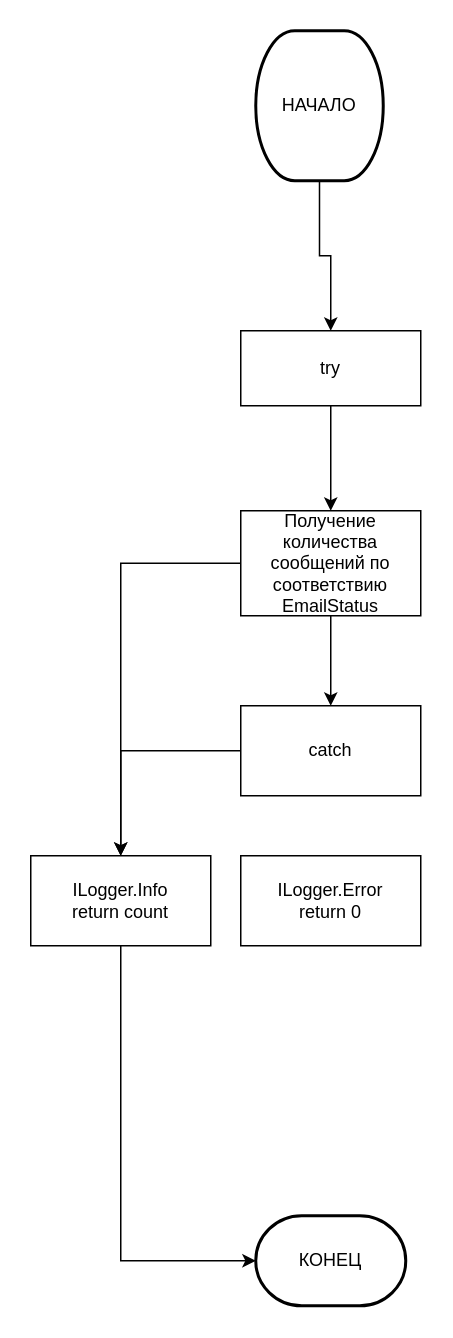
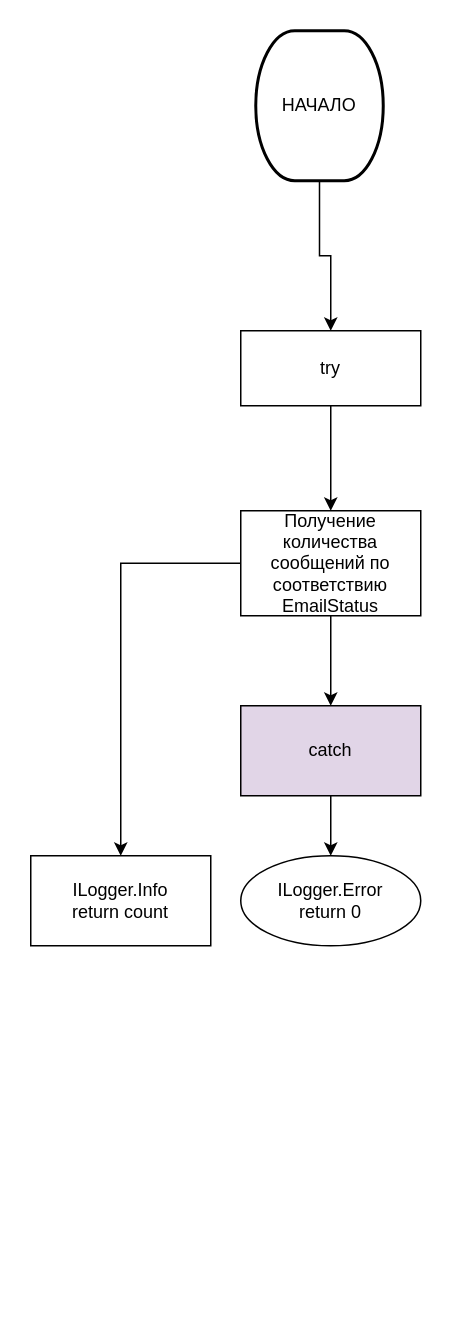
- <mxCell id="6" style="edgeStyle=orthogonalEdgeStyle;rounded=0;orthogonalLoop=1;jettySize=auto;html=1;" edge="1" parent="1" source="7" target="12"><mxGeometry relative="1" as="geometry"><mxPoint x="220" y="650" as="targetPoint" /></mxGeometry></mxCell>
+ <mxCell id="6" style="edgeStyle=orthogonalEdgeStyle;rounded=0;orthogonalLoop=1;jettySize=auto;html=1;entryX=0.5;entryY=0;entryDx=0;entryDy=0;" edge="1" parent="1" source="7" target="13"><mxGeometry relative="1" as="geometry"><mxPoint x="220" y="650" as="targetPoint" /></mxGeometry></mxCell>
- <mxCell id="7" value="catch" style="rounded=0;whiteSpace=wrap;html=1;" vertex="1" parent="1"><mxGeometry x="160" y="470" width="120" height="60" as="geometry" /></mxCell>
+ <mxCell id="7" value="catch" style="rounded=0;whiteSpace=wrap;html=1;fillColor=#e1d5e7;" vertex="1" parent="1"><mxGeometry x="160" y="470" width="120" height="60" as="geometry" /></mxCell>
- <mxCell id="13" value="ILogger.Error&lt;br&gt;return 0" style="rounded=0;whiteSpace=wrap;html=1;" vertex="1" parent="1"><mxGeometry x="160" y="570" width="120" height="60" as="geometry" /></mxCell>
+ <mxCell id="13" value="ILogger.Error&lt;br&gt;return 0" style="ellipse;whiteSpace=wrap;html=1;" vertex="1" parent="1"><mxGeometry x="160" y="570" width="120" height="60" as="geometry" /></mxCell>
- <mxCell id="11" style="edgeStyle=orthogonalEdgeStyle;rounded=0;orthogonalLoop=1;jettySize=auto;html=1;entryX=0;entryY=0.5;entryDx=0;entryDy=0;entryPerimeter=0;" edge="1" parent="1" source="12" target="14"><mxGeometry relative="1" as="geometry"><Array as="points"><mxPoint x="80" y="840" /></Array></mxGeometry></mxCell>
- <mxCell id="14" value="КОНЕЦ" style="strokeWidth=2;html=1;shape=mxgraph.flowchart.terminator;whiteSpace=wrap;" vertex="1" parent="1"><mxGeometry x="170" y="810" width="100" height="60" as="geometry" /></mxCell>
